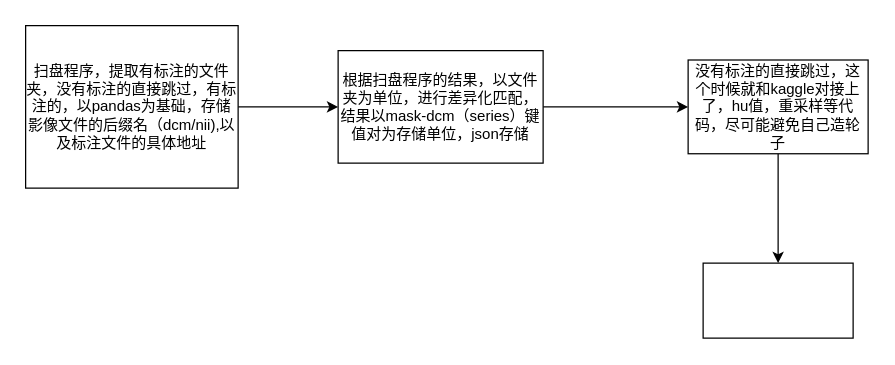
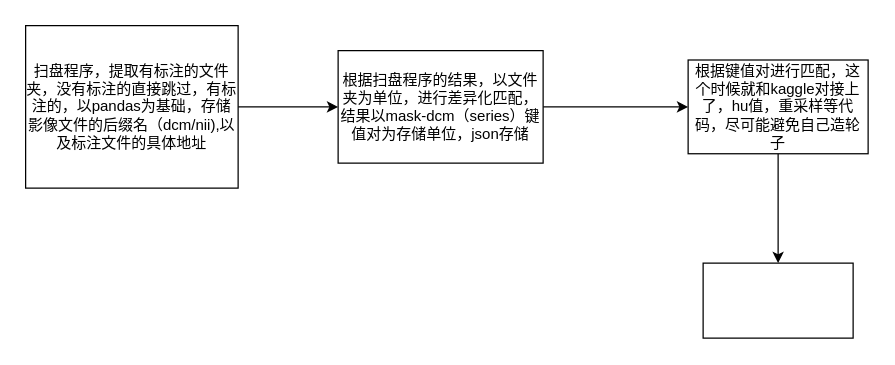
- <mxCell id="7" value="没有标注的直接跳过，这个时候就和kaggle对接上了，hu值，重采样等代码，尽可能避免自己造轮子" style="whiteSpace=wrap;html=1;rounded=0;" vertex="1" parent="1"><mxGeometry x="550" y="47.5" width="144" height="75" as="geometry" /></mxCell>
+ <mxCell id="7" value="根据键值对进行匹配，这个时候就和kaggle对接上了，hu值，重采样等代码，尽可能避免自己造轮子" style="whiteSpace=wrap;html=1;rounded=0;" vertex="1" parent="1"><mxGeometry x="550" y="47.5" width="144" height="75" as="geometry" /></mxCell>
